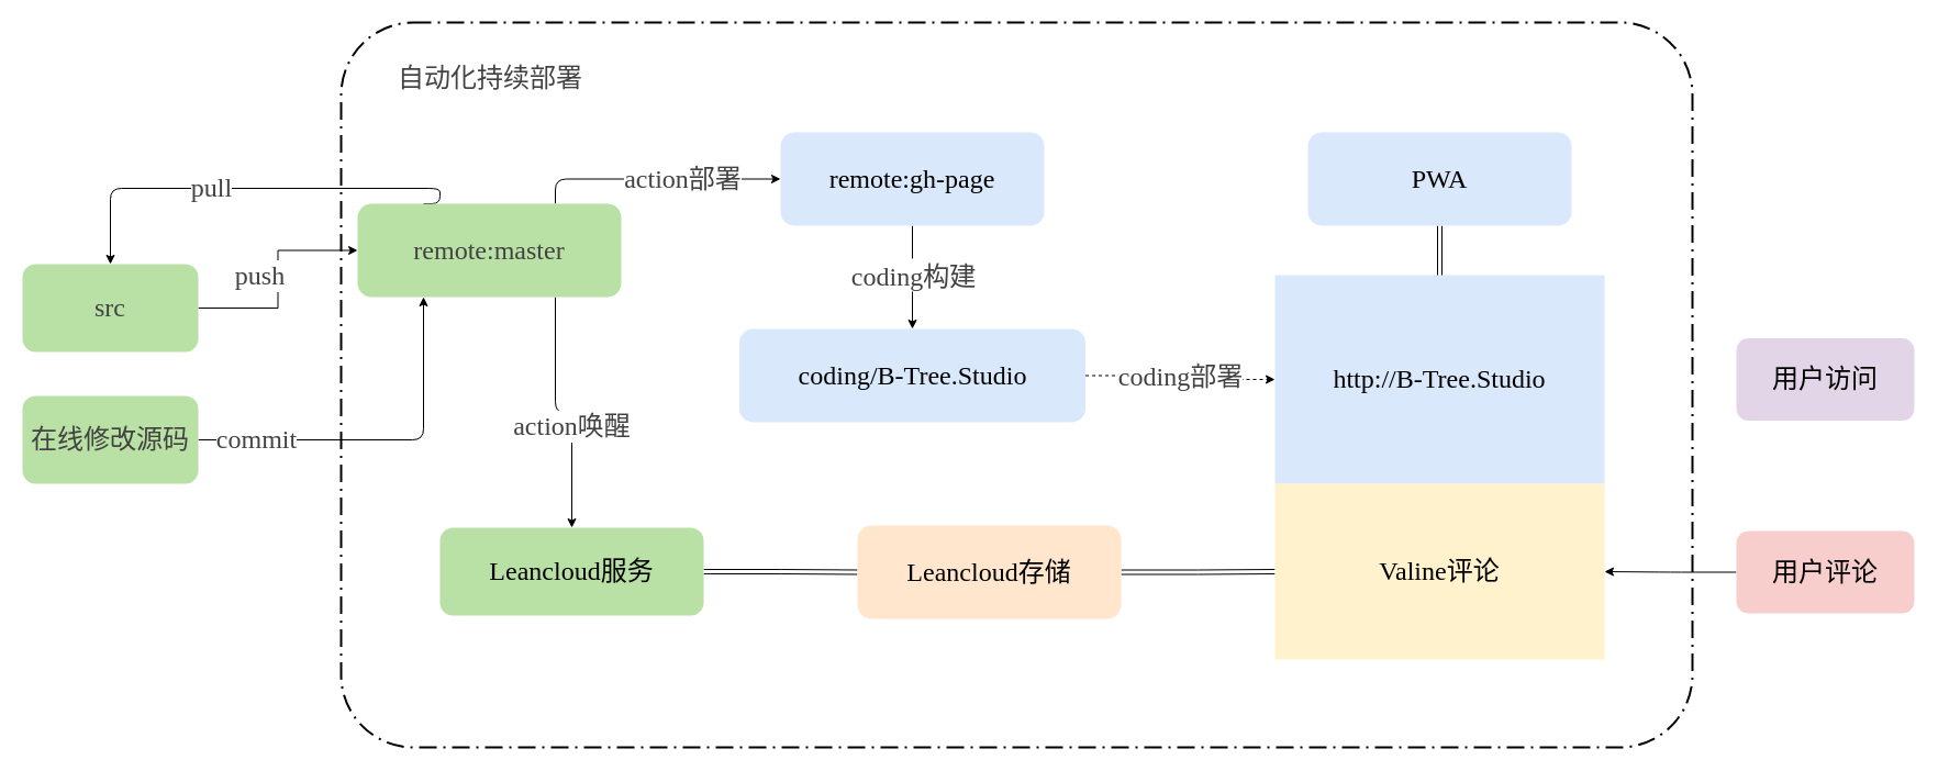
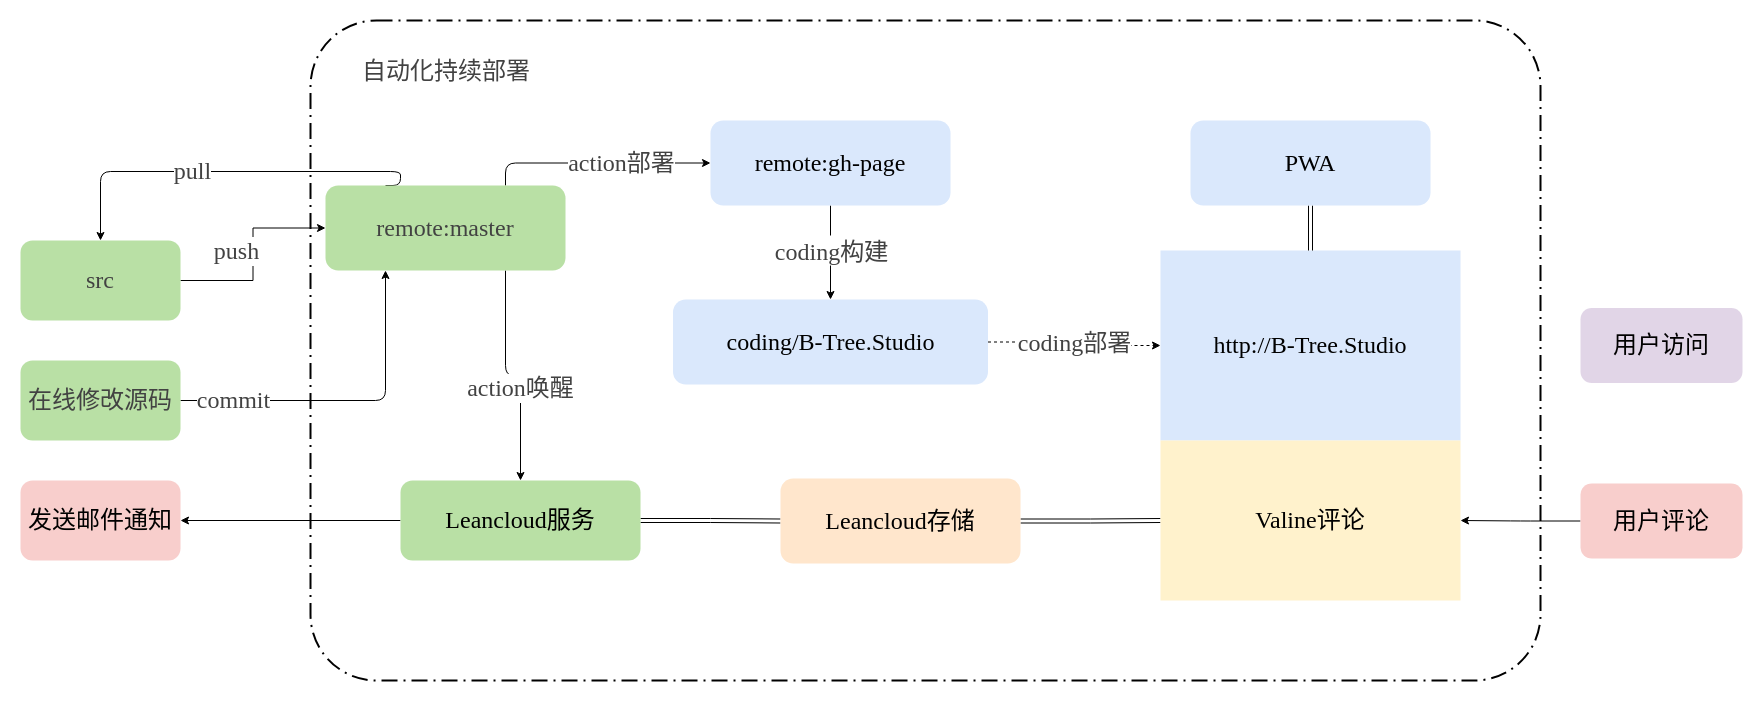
+ <mxCell id="19" value="发送邮件通知" style="rounded=1;whiteSpace=wrap;html=1;fillColor=#f8cecc;strokeColor=none;comic=0;glass=0;fontFamily=PingFang SC;fontSize=24;labelBackgroundColor=none;labelBorderColor=none;" parent="1" vertex="1"><mxGeometry x="20" y="480" width="160" height="80" as="geometry" /></mxCell>
+ <mxCell id="16" style="edgeStyle=orthogonalEdgeStyle;rounded=1;orthogonalLoop=1;jettySize=auto;html=1;exitX=0;exitY=0.5;exitDx=0;exitDy=0;entryX=1;entryY=0.5;entryDx=0;entryDy=0;startArrow=none;startFill=0;fontFamily=PingFang SC;fontSize=24;fontColor=#424242;" parent="1" source="18" target="19" edge="1"><mxGeometry relative="1" as="geometry" /></mxCell>
